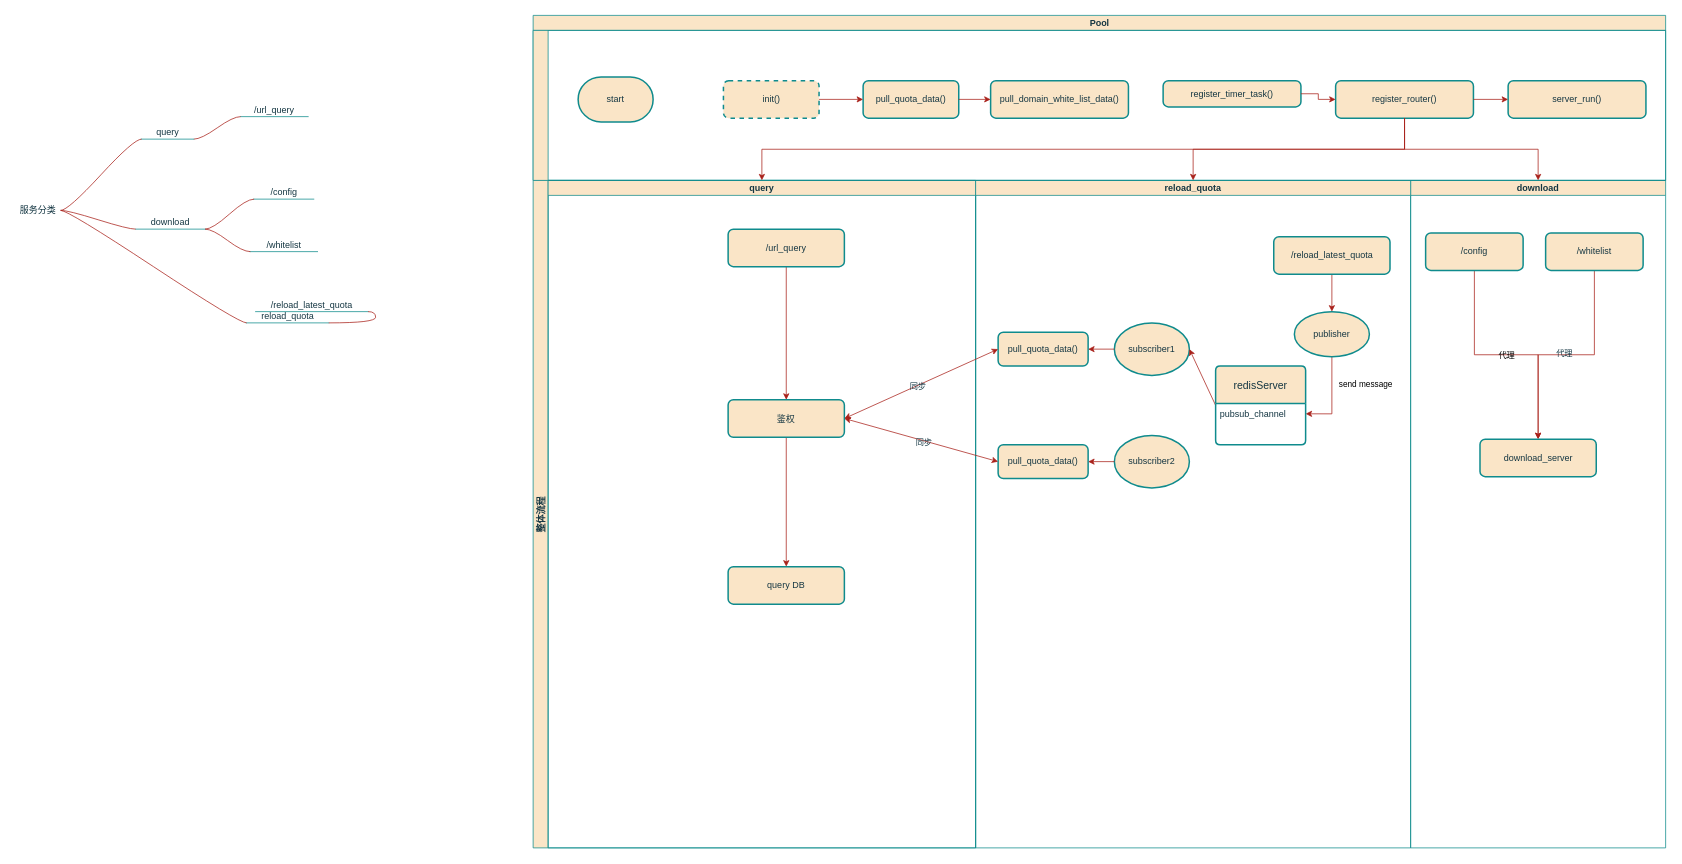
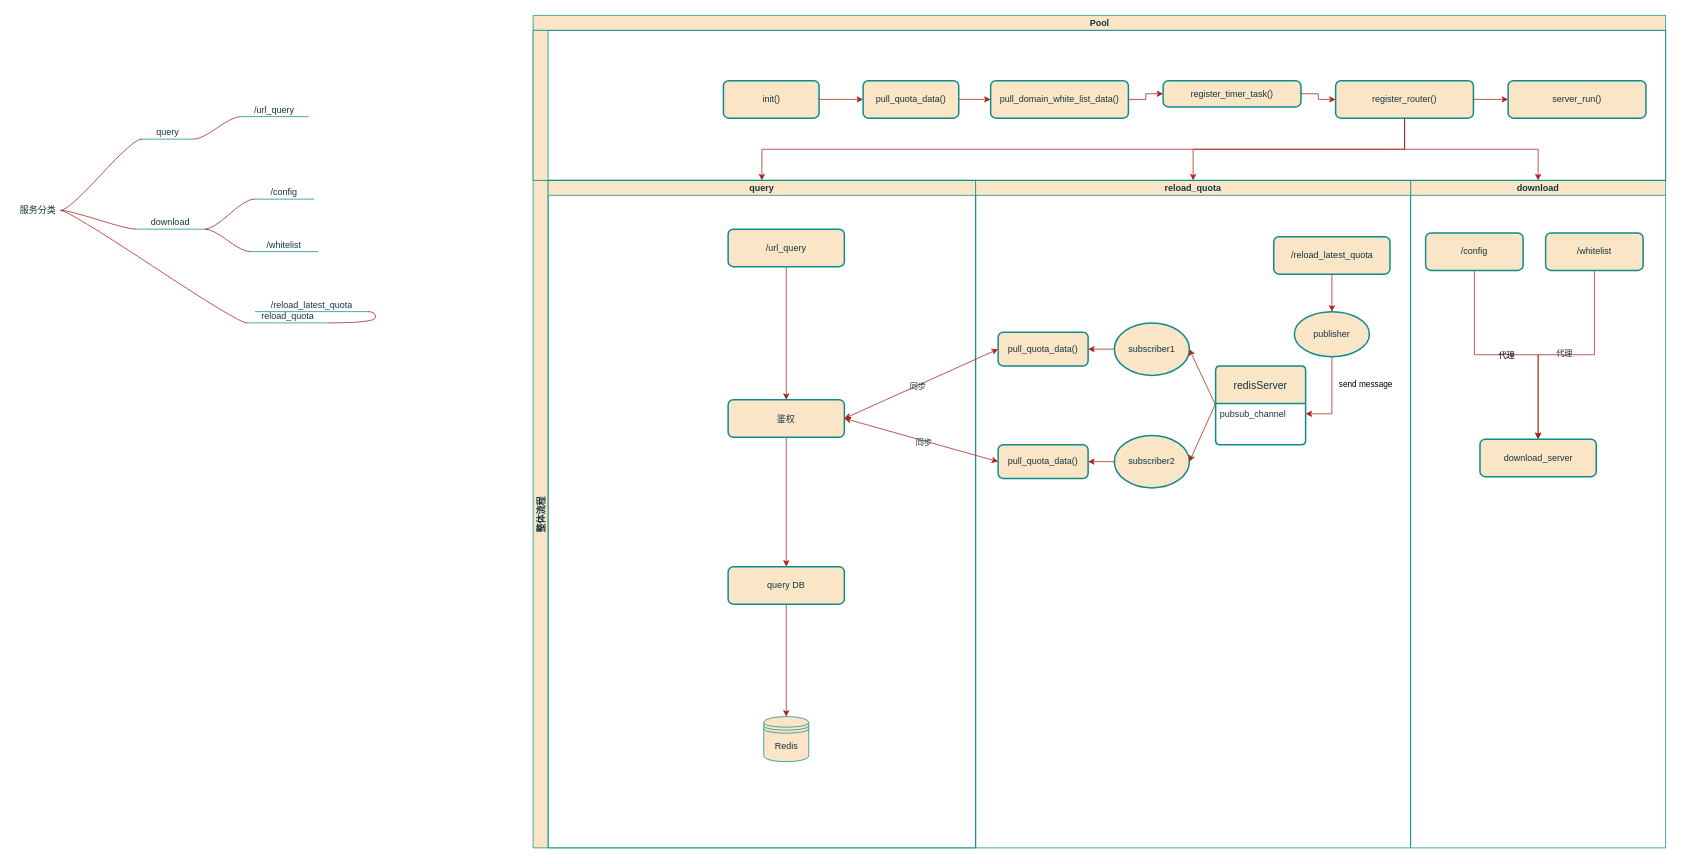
- <mxCell id="52" value="start" style="strokeWidth=2;html=1;shape=mxgraph.flowchart.terminator;whiteSpace=wrap;strokeColor=#0F8B8D;fontColor=#143642;fillColor=#FAE5C7;labelBackgroundColor=none;" vertex="1" parent="51"><mxGeometry x="60" y="62" width="100" height="60" as="geometry" /></mxCell>
- <mxCell id="53" value="init()" style="rounded=1;whiteSpace=wrap;html=1;absoluteArcSize=1;arcSize=14;strokeWidth=2;strokeColor=#0F8B8D;fontColor=#143642;fillColor=#FAE5C7;labelBackgroundColor=none;dashed=1;" vertex="1" parent="51"><mxGeometry x="253.74" y="67" width="127.5" height="50" as="geometry" /></mxCell>
+ <mxCell id="53" value="init()" style="rounded=1;whiteSpace=wrap;html=1;absoluteArcSize=1;arcSize=14;strokeWidth=2;strokeColor=#0F8B8D;fontColor=#143642;fillColor=#FAE5C7;labelBackgroundColor=none;" vertex="1" parent="51"><mxGeometry x="253.74" y="67" width="127.5" height="50" as="geometry" /></mxCell>
+ <mxCell id="59" style="edgeStyle=orthogonalEdgeStyle;rounded=0;orthogonalLoop=1;jettySize=auto;html=1;exitX=1;exitY=0.5;exitDx=0;exitDy=0;entryX=0;entryY=0.5;entryDx=0;entryDy=0;strokeColor=#A8201A;fontColor=default;fillColor=#FAE5C7;labelBackgroundColor=none;" edge="1" parent="51" source="56" target="58"><mxGeometry relative="1" as="geometry" /></mxCell>
+ <mxCell id="43" value="" style="endArrow=classic;html=1;rounded=0;strokeColor=#A8201A;fontColor=default;fillColor=#FAE5C7;exitX=0;exitY=0;exitDx=0;exitDy=0;entryX=1;entryY=0.5;entryDx=0;entryDy=0;entryPerimeter=0;labelBackgroundColor=none;" edge="1" parent="33" source="45" target="41"><mxGeometry width="50" height="50" relative="1" as="geometry"><mxPoint x="170" y="315" as="sourcePoint" /><mxPoint x="145" y="215" as="targetPoint" /></mxGeometry></mxCell>
+ <mxCell id="24" style="edgeStyle=orthogonalEdgeStyle;rounded=0;orthogonalLoop=1;jettySize=auto;html=1;exitX=0.5;exitY=1;exitDx=0;exitDy=0;entryX=0.5;entryY=0;entryDx=0;entryDy=0;strokeColor=#A8201A;fontColor=default;fillColor=#FAE5C7;labelBackgroundColor=none;" edge="1" parent="18" source="25" target="19"><mxGeometry relative="1" as="geometry" /></mxCell>
+ <mxCell id="19" value="Redis" style="shape=datastore;whiteSpace=wrap;html=1;labelBackgroundColor=none;fillColor=#FAE5C7;strokeColor=#0F8B8D;fontColor=#143642;" vertex="1" parent="18"><mxGeometry x="287.5" y="715" width="60" height="60" as="geometry" /></mxCell>
